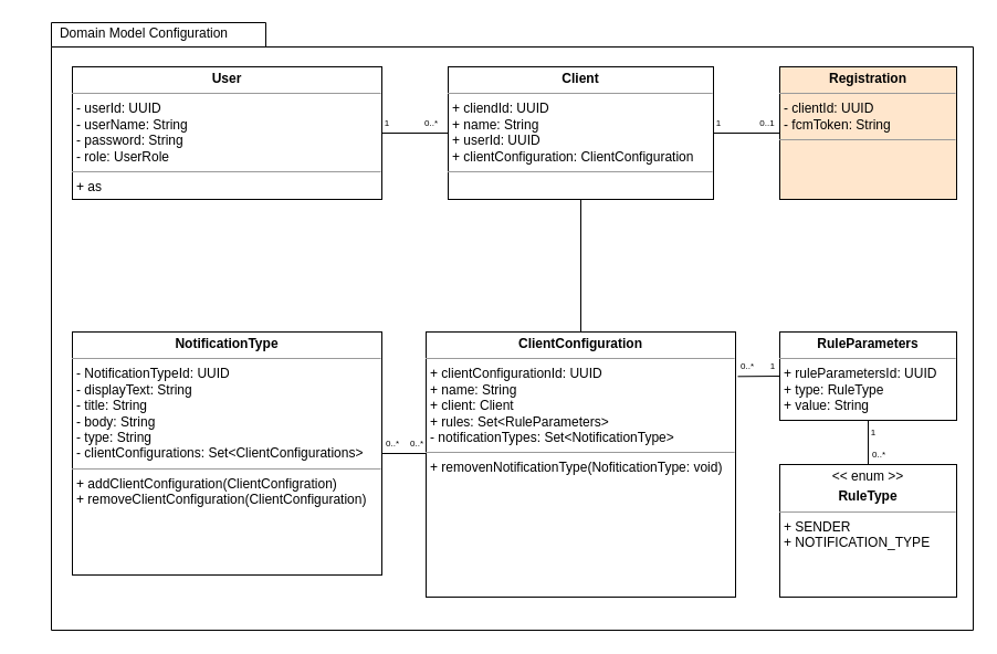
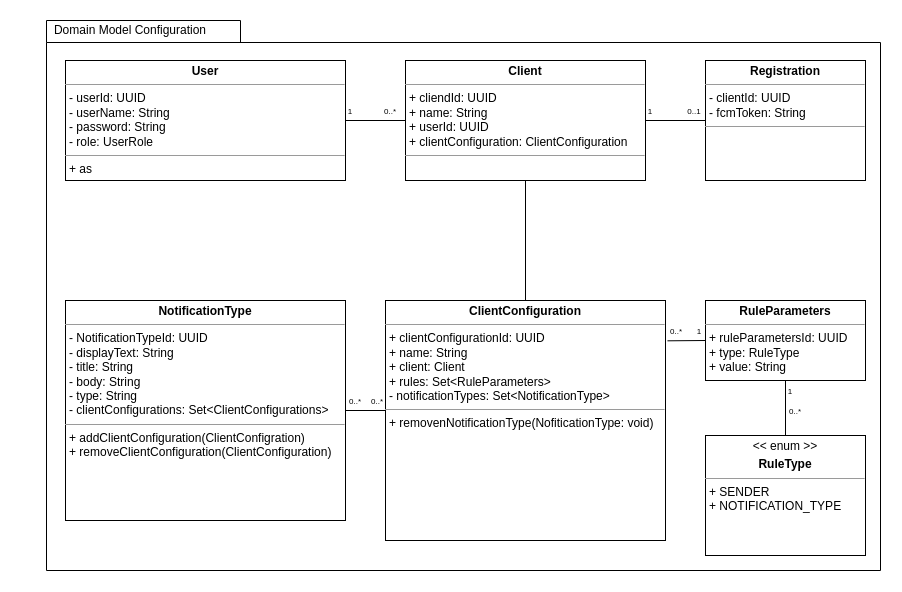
- <mxCell id="3" value="&lt;p style=&quot;margin: 0px ; margin-top: 4px ; text-align: center&quot;&gt;&lt;b&gt;Registration&lt;/b&gt;&lt;/p&gt;&lt;hr size=&quot;1&quot;&gt;&lt;p style=&quot;margin: 0px ; margin-left: 4px&quot;&gt;- clientId: UUID&lt;/p&gt;&lt;p style=&quot;margin: 0px ; margin-left: 4px&quot;&gt;- fcmToken: String&lt;/p&gt;&lt;hr size=&quot;1&quot;&gt;&lt;p style=&quot;margin: 0px ; margin-left: 4px&quot;&gt;&lt;br&gt;&lt;/p&gt;" style="verticalAlign=top;align=left;overflow=fill;fontSize=12;fontFamily=Helvetica;html=1;rounded=0;shadow=0;comic=0;labelBackgroundColor=none;strokeWidth=1;fillColor=#ffe6cc;" vertex="1" parent="1"><mxGeometry x="705" y="60" width="160" height="120" as="geometry" /></mxCell>
+ <mxCell id="3" value="&lt;p style=&quot;margin: 0px ; margin-top: 4px ; text-align: center&quot;&gt;&lt;b&gt;Registration&lt;/b&gt;&lt;/p&gt;&lt;hr size=&quot;1&quot;&gt;&lt;p style=&quot;margin: 0px ; margin-left: 4px&quot;&gt;- clientId: UUID&lt;/p&gt;&lt;p style=&quot;margin: 0px ; margin-left: 4px&quot;&gt;- fcmToken: String&lt;/p&gt;&lt;hr size=&quot;1&quot;&gt;&lt;p style=&quot;margin: 0px ; margin-left: 4px&quot;&gt;&lt;br&gt;&lt;/p&gt;" style="verticalAlign=top;align=left;overflow=fill;fontSize=12;fontFamily=Helvetica;html=1;rounded=0;shadow=0;comic=0;labelBackgroundColor=none;strokeWidth=1" vertex="1" parent="1"><mxGeometry x="705" y="60" width="160" height="120" as="geometry" /></mxCell>
- <mxCell id="9" value="&lt;p style=&quot;margin: 0px ; margin-top: 4px ; text-align: center&quot;&gt;&amp;lt;&amp;lt; enum &amp;gt;&amp;gt;&lt;/p&gt;&lt;p style=&quot;margin: 0px ; margin-top: 4px ; text-align: center&quot;&gt;&lt;b&gt;RuleType&lt;/b&gt;&lt;br&gt;&lt;/p&gt;&lt;hr size=&quot;1&quot;&gt;&lt;p style=&quot;margin: 0px ; margin-left: 4px&quot;&gt;+ SENDER&lt;/p&gt;&lt;p style=&quot;margin: 0px ; margin-left: 4px&quot;&gt;+ NOTIFICATION_TYPE&lt;/p&gt;" style="verticalAlign=top;align=left;overflow=fill;fontSize=12;fontFamily=Helvetica;html=1;rounded=0;shadow=0;comic=0;labelBackgroundColor=none;strokeWidth=1" vertex="1" parent="1"><mxGeometry x="705" y="420" width="160" height="120" as="geometry" /></mxCell>
+ <mxCell id="9" value="&lt;p style=&quot;margin: 0px ; margin-top: 4px ; text-align: center&quot;&gt;&amp;lt;&amp;lt; enum &amp;gt;&amp;gt;&lt;/p&gt;&lt;p style=&quot;margin: 0px ; margin-top: 4px ; text-align: center&quot;&gt;&lt;b&gt;RuleType&lt;/b&gt;&lt;br&gt;&lt;/p&gt;&lt;hr size=&quot;1&quot;&gt;&lt;p style=&quot;margin: 0px ; margin-left: 4px&quot;&gt;+ SENDER&lt;/p&gt;&lt;p style=&quot;margin: 0px ; margin-left: 4px&quot;&gt;+ NOTIFICATION_TYPE&lt;/p&gt;" style="verticalAlign=top;align=left;overflow=fill;fontSize=12;fontFamily=Helvetica;html=1;rounded=0;shadow=0;comic=0;labelBackgroundColor=none;strokeWidth=1" vertex="1" parent="1"><mxGeometry x="705" y="435" width="160" height="120" as="geometry" /></mxCell>
